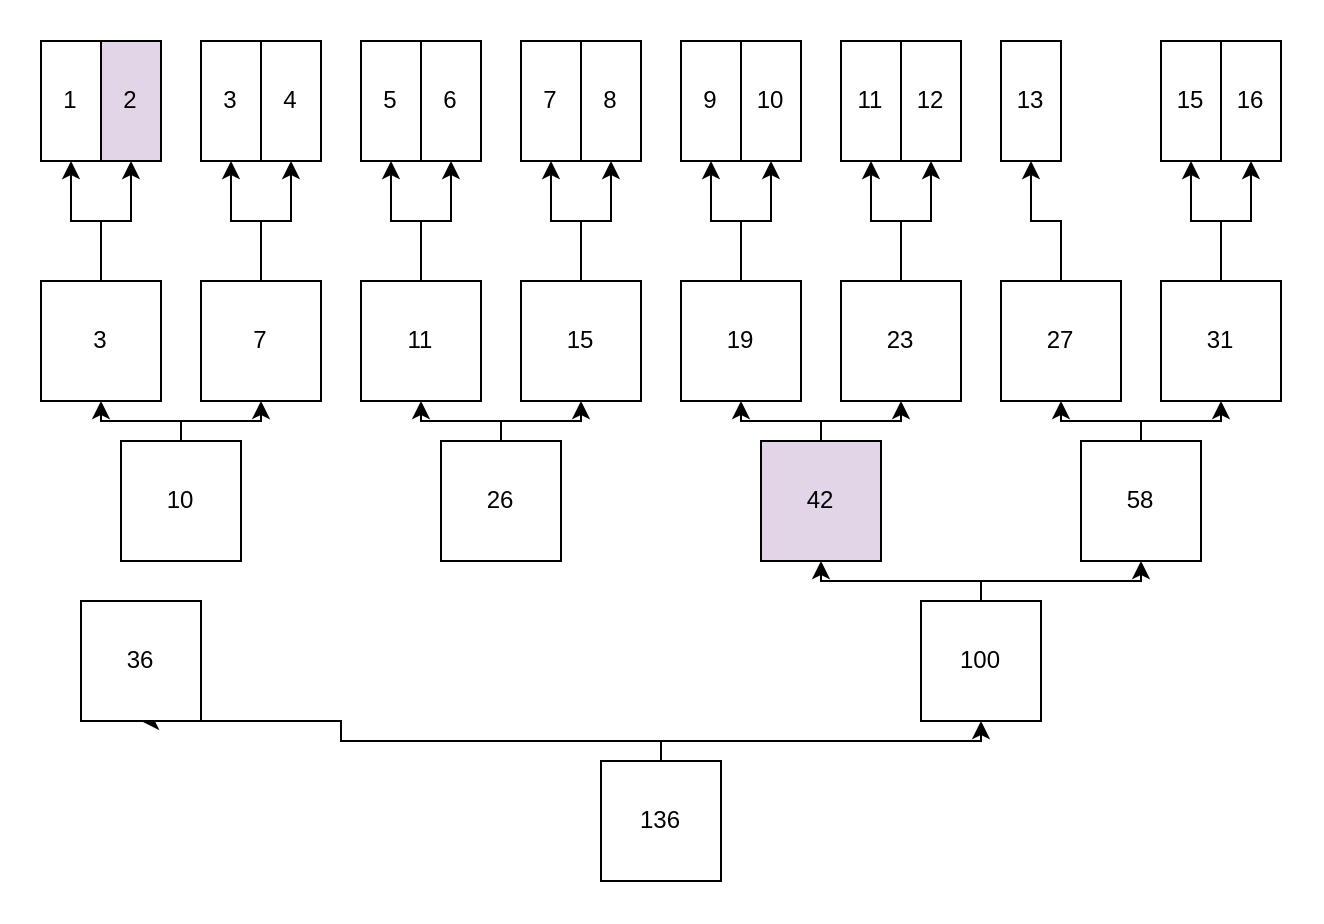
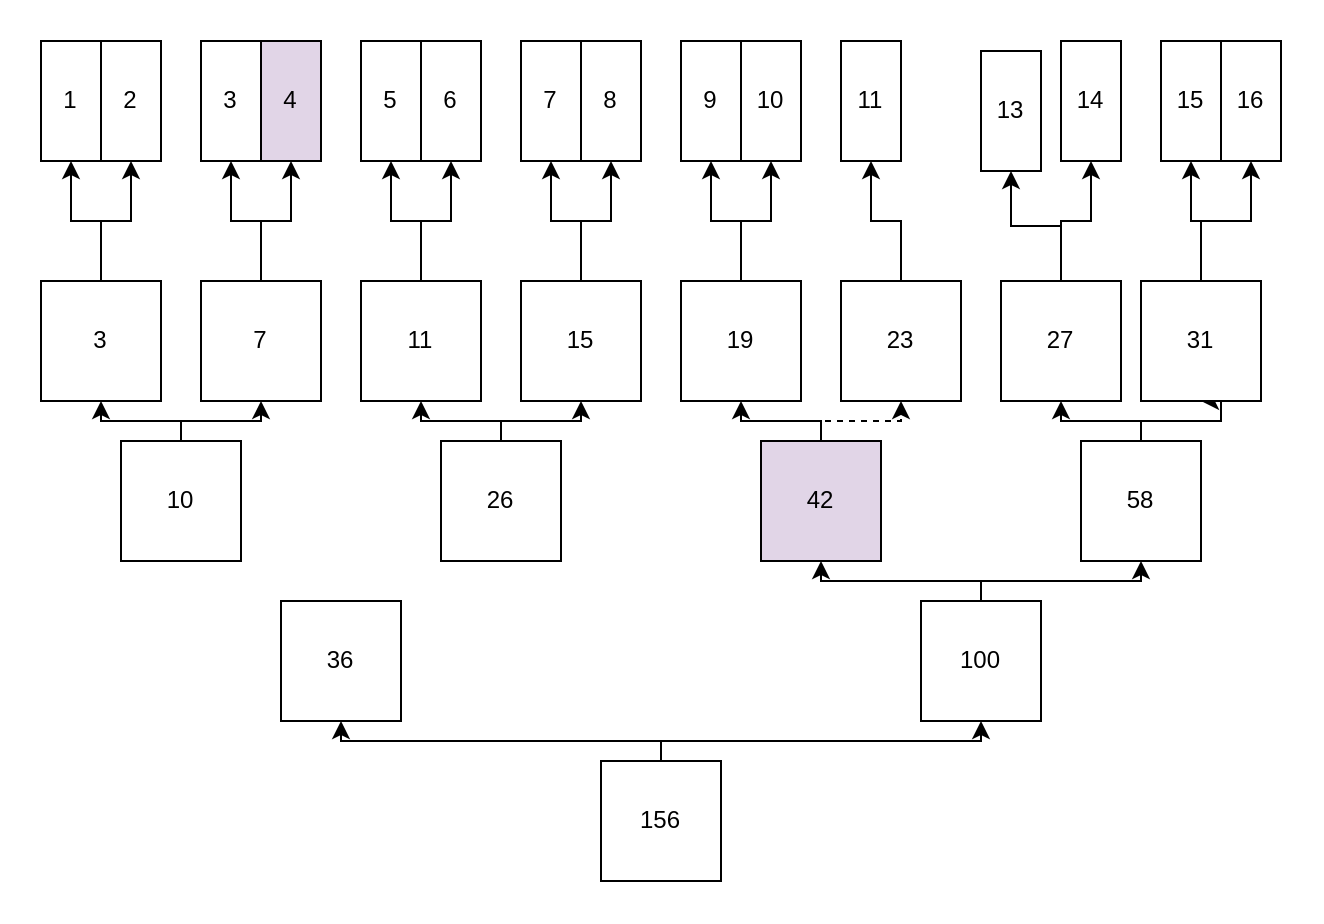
- <mxCell id="46" value="2" style="rounded=0;whiteSpace=wrap;html=1;fillColor=#e1d5e7;" vertex="1" parent="1"><mxGeometry x="50" y="20" width="30" height="60" as="geometry" /></mxCell>
+ <mxCell id="46" value="2" style="rounded=0;whiteSpace=wrap;html=1;" vertex="1" parent="1"><mxGeometry x="50" y="20" width="30" height="60" as="geometry" /></mxCell>
- <mxCell id="48" value="4" style="rounded=0;whiteSpace=wrap;html=1;" vertex="1" parent="1"><mxGeometry x="130" y="20" width="30" height="60" as="geometry" /></mxCell>
+ <mxCell id="48" value="4" style="rounded=0;whiteSpace=wrap;html=1;fillColor=#e1d5e7;" vertex="1" parent="1"><mxGeometry x="130" y="20" width="30" height="60" as="geometry" /></mxCell>
- <mxCell id="56" value="12" style="rounded=0;whiteSpace=wrap;html=1;" vertex="1" parent="1"><mxGeometry x="450" y="20" width="30" height="60" as="geometry" /></mxCell>
- <mxCell id="57" value="13" style="rounded=0;whiteSpace=wrap;html=1;" vertex="1" parent="1"><mxGeometry x="500" y="20" width="30" height="60" as="geometry" /></mxCell>
+ <mxCell id="57" value="13" style="rounded=0;whiteSpace=wrap;html=1;" vertex="1" parent="1"><mxGeometry x="490" y="25" width="30" height="60" as="geometry" /></mxCell>
+ <mxCell id="58" value="14" style="rounded=0;whiteSpace=wrap;html=1;" vertex="1" parent="1"><mxGeometry x="530" y="20" width="30" height="60" as="geometry" /></mxCell>
- <mxCell id="36" value="" style="edgeStyle=orthogonalEdgeStyle;rounded=0;orthogonalLoop=1;jettySize=auto;html=1;" edge="1" parent="1" source="38" target="56"><mxGeometry relative="1" as="geometry" /></mxCell>
+ <mxCell id="39" value="" style="edgeStyle=orthogonalEdgeStyle;rounded=0;orthogonalLoop=1;jettySize=auto;html=1;" edge="1" parent="1" source="41" target="58"><mxGeometry relative="1" as="geometry" /></mxCell>
- <mxCell id="44" value="31" style="rounded=0;whiteSpace=wrap;html=1;" vertex="1" parent="1"><mxGeometry x="580" y="140" width="60" height="60" as="geometry" /></mxCell>
+ <mxCell id="44" value="31" style="rounded=0;whiteSpace=wrap;html=1;" vertex="1" parent="1"><mxGeometry x="570" y="140" width="60" height="60" as="geometry" /></mxCell>
- <mxCell id="18" style="edgeStyle=orthogonalEdgeStyle;rounded=0;orthogonalLoop=1;jettySize=auto;html=1;entryX=0.5;entryY=1;entryDx=0;entryDy=0;" edge="1" parent="1" source="20" target="38"><mxGeometry relative="1" as="geometry"><Array as="points"><mxPoint x="410" y="210" /><mxPoint x="450" y="210" /></Array></mxGeometry></mxCell>
+ <mxCell id="18" style="edgeStyle=orthogonalEdgeStyle;rounded=0;orthogonalLoop=1;jettySize=auto;html=1;entryX=0.5;entryY=1;entryDx=0;entryDy=0;dashed=1;" edge="1" parent="1" source="20" target="38"><mxGeometry relative="1" as="geometry"><Array as="points"><mxPoint x="410" y="210" /><mxPoint x="450" y="210" /></Array></mxGeometry></mxCell>
- <mxCell id="5" value="36" style="rounded=0;whiteSpace=wrap;html=1;" vertex="1" parent="1"><mxGeometry x="40" y="300" width="60" height="60" as="geometry" /></mxCell>
+ <mxCell id="5" value="36" style="rounded=0;whiteSpace=wrap;html=1;" vertex="1" parent="1"><mxGeometry x="140" y="300" width="60" height="60" as="geometry" /></mxCell>
- <mxCell id="4" value="136" style="rounded=0;whiteSpace=wrap;html=1;" vertex="1" parent="1"><mxGeometry x="300" y="380" width="60" height="60" as="geometry" /></mxCell>
+ <mxCell id="4" value="156" style="rounded=0;whiteSpace=wrap;html=1;" vertex="1" parent="1"><mxGeometry x="300" y="380" width="60" height="60" as="geometry" /></mxCell>
